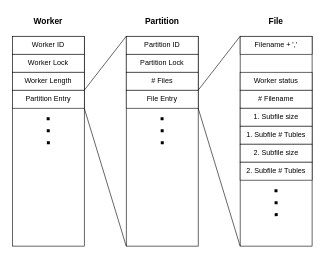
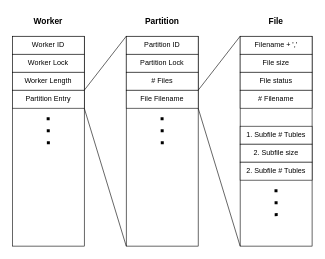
+ <mxCell id="20" value="File size" style="rounded=0;whiteSpace=wrap;html=1;" vertex="1" parent="1"><mxGeometry x="400" y="90" width="120" height="30" as="geometry" /></mxCell>
- <mxCell id="21" value="Worker status" style="rounded=0;whiteSpace=wrap;html=1;" vertex="1" parent="1"><mxGeometry x="400" y="120" width="120" height="30" as="geometry" /></mxCell>
+ <mxCell id="21" value="File status" style="rounded=0;whiteSpace=wrap;html=1;" vertex="1" parent="1"><mxGeometry x="400" y="120" width="120" height="30" as="geometry" /></mxCell>
- <mxCell id="14" value="File Entry" style="rounded=0;whiteSpace=wrap;html=1;" vertex="1" parent="1"><mxGeometry x="210" y="150" width="120" height="30" as="geometry" /></mxCell>
+ <mxCell id="14" value="File Filename" style="rounded=0;whiteSpace=wrap;html=1;" vertex="1" parent="1"><mxGeometry x="210" y="150" width="120" height="30" as="geometry" /></mxCell>
- <mxCell id="23" value="1. Subfile size" style="rounded=0;whiteSpace=wrap;html=1;" vertex="1" parent="1"><mxGeometry x="400" y="180" width="120" height="30" as="geometry" /></mxCell>
